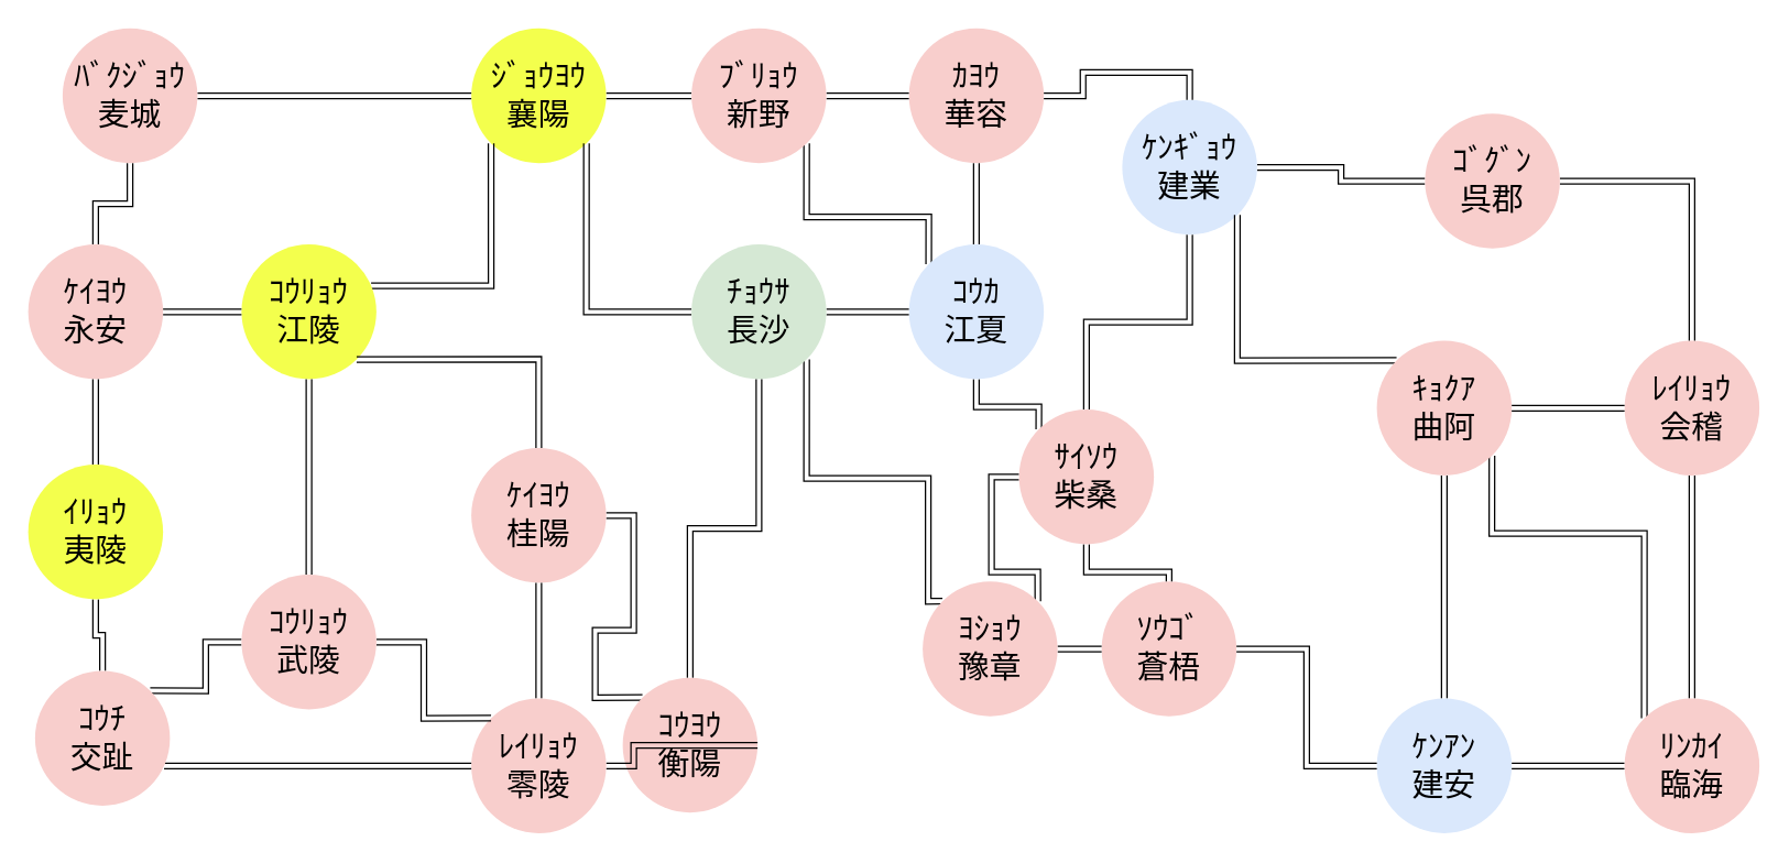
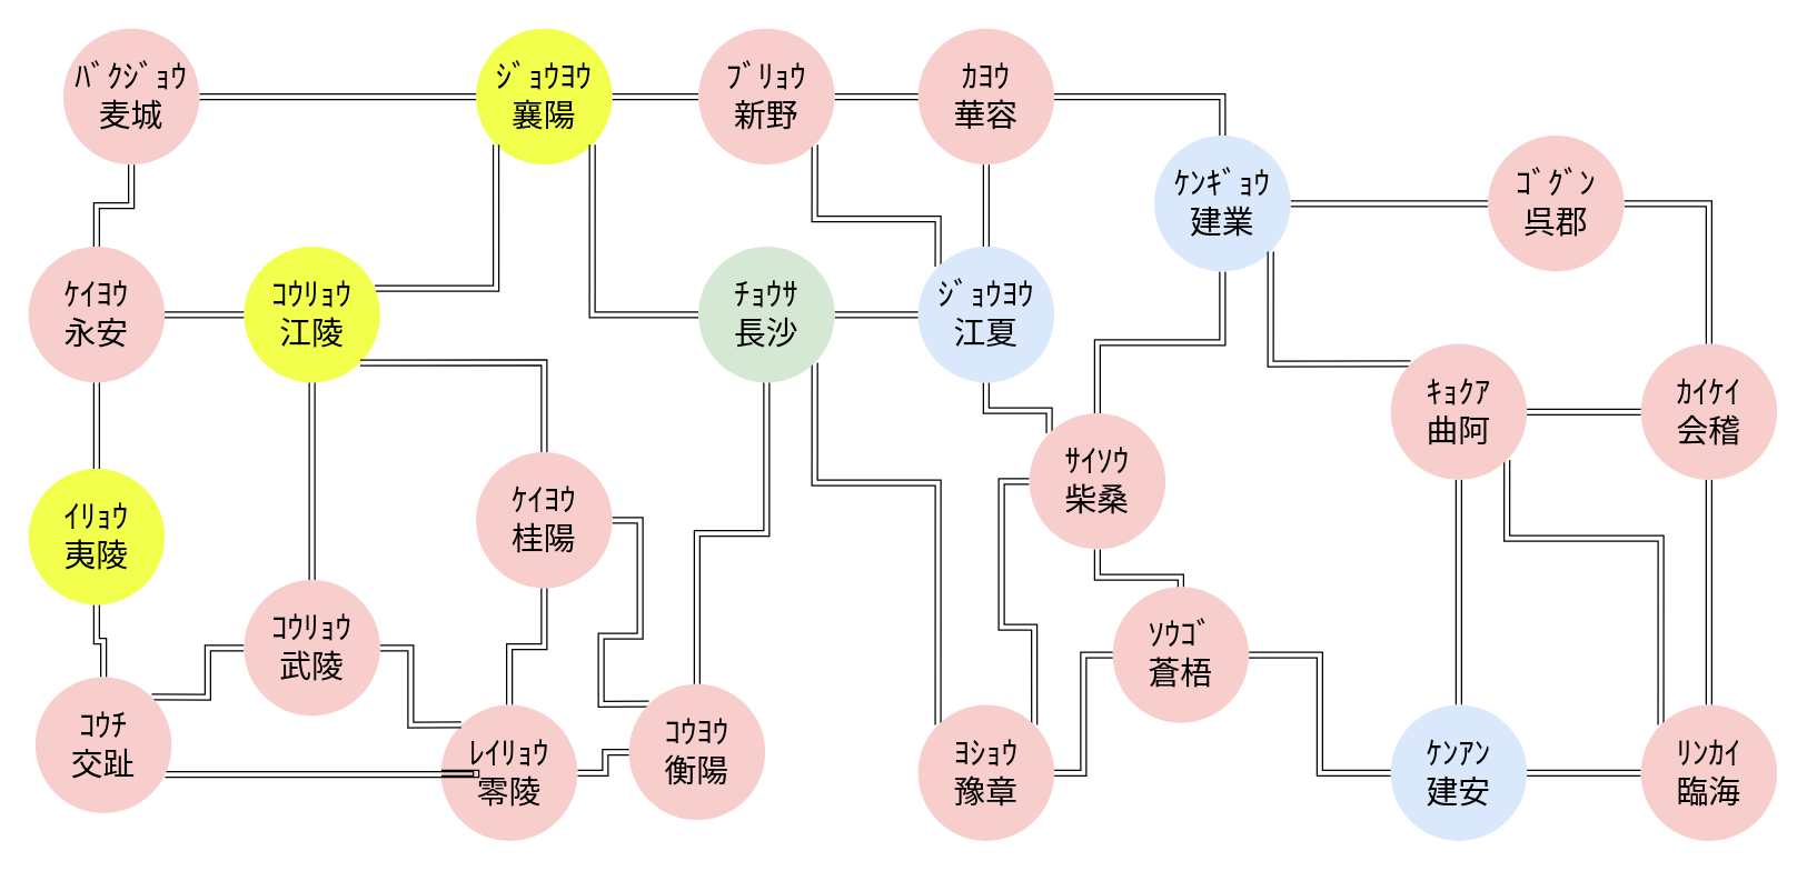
- <mxCell id="10" value="ｹﾝｷﾞｮｳ&lt;br&gt;建業" style="ellipse;whiteSpace=wrap;html=1;aspect=fixed;fillColor=#dae8fc;strokeColor=none;fontSize=23;fontStyle=0;sketch=0;shadow=0;" parent="1" vertex="1"><mxGeometry x="815" y="72" width="98" height="98" as="geometry" /></mxCell>
+ <mxCell id="10" value="ｹﾝｷﾞｮｳ&lt;br&gt;建業" style="ellipse;whiteSpace=wrap;html=1;aspect=fixed;fillColor=#dae8fc;strokeColor=none;fontSize=23;fontStyle=0;sketch=0;shadow=0;" parent="1" vertex="1"><mxGeometry x="830" y="97" width="98" height="98" as="geometry" /></mxCell>
- <mxCell id="24" value="ｺﾞｸﾞﾝ&lt;br&gt;呉郡" style="ellipse;whiteSpace=wrap;html=1;aspect=fixed;fillColor=#f8cecc;strokeColor=none;fontSize=23;fontStyle=0;sketch=0;shadow=0;" parent="1" vertex="1"><mxGeometry x="1035" y="82" width="98" height="98" as="geometry" /></mxCell>
+ <mxCell id="24" value="ｺﾞｸﾞﾝ&lt;br&gt;呉郡" style="ellipse;whiteSpace=wrap;html=1;aspect=fixed;fillColor=#f8cecc;strokeColor=none;fontSize=23;fontStyle=0;sketch=0;shadow=0;" parent="1" vertex="1"><mxGeometry x="1070" y="97" width="98" height="98" as="geometry" /></mxCell>
- <mxCell id="13" value="ｺｳｶ&lt;br&gt;江夏" style="ellipse;whiteSpace=wrap;html=1;aspect=fixed;fillColor=#dae8fc;strokeColor=none;fontSize=23;fontStyle=0;sketch=0;shadow=0;" parent="1" vertex="1"><mxGeometry x="660" y="177" width="98" height="98" as="geometry" /></mxCell>
+ <mxCell id="13" value="ｼﾞｮｳﾖｳ&lt;br&gt;江夏" style="ellipse;whiteSpace=wrap;html=1;aspect=fixed;fillColor=#dae8fc;strokeColor=none;fontSize=23;fontStyle=0;sketch=0;shadow=0;" parent="1" vertex="1"><mxGeometry x="660" y="177" width="98" height="98" as="geometry" /></mxCell>
- <mxCell id="4" value="ﾚｲﾘｮｳ&lt;br&gt;会稽" style="ellipse;whiteSpace=wrap;html=1;aspect=fixed;fillColor=#f8cecc;strokeColor=none;fontSize=23;fontStyle=0;sketch=0;shadow=0;" parent="1" vertex="1"><mxGeometry x="1180" y="247" width="98" height="98" as="geometry" /></mxCell>
+ <mxCell id="4" value="ｶｲｹｲ&lt;br&gt;会稽" style="ellipse;whiteSpace=wrap;html=1;aspect=fixed;fillColor=#f8cecc;strokeColor=none;fontSize=23;fontStyle=0;sketch=0;shadow=0;" parent="1" vertex="1"><mxGeometry x="1180" y="247" width="98" height="98" as="geometry" /></mxCell>
- <mxCell id="37" value="ﾖｼｮｳ&lt;br&gt;豫章" style="ellipse;whiteSpace=wrap;html=1;aspect=fixed;fillColor=#f8cecc;strokeColor=none;fontSize=23;fontStyle=0;sketch=0;shadow=0;" parent="1" vertex="1"><mxGeometry x="670" y="422" width="98" height="98" as="geometry" /></mxCell>
+ <mxCell id="37" value="ﾖｼｮｳ&lt;br&gt;豫章" style="ellipse;whiteSpace=wrap;html=1;aspect=fixed;fillColor=#f8cecc;strokeColor=none;fontSize=23;fontStyle=0;sketch=0;shadow=0;" parent="1" vertex="1"><mxGeometry x="660" y="507" width="98" height="98" as="geometry" /></mxCell>
- <mxCell id="50" value="ﾚｲﾘｮｳ&lt;br&gt;零陵" style="ellipse;whiteSpace=wrap;html=1;aspect=fixed;fillColor=#f8cecc;strokeColor=none;fontSize=23;fontStyle=0;sketch=0;shadow=0;" parent="1" vertex="1"><mxGeometry x="342" y="507" width="98" height="98" as="geometry" /></mxCell>
+ <mxCell id="50" value="ﾚｲﾘｮｳ&lt;br&gt;零陵" style="ellipse;whiteSpace=wrap;html=1;aspect=fixed;fillColor=#f8cecc;strokeColor=none;fontSize=23;fontStyle=0;sketch=0;shadow=0;" parent="1" vertex="1"><mxGeometry x="317" y="507" width="98" height="98" as="geometry" /></mxCell>
